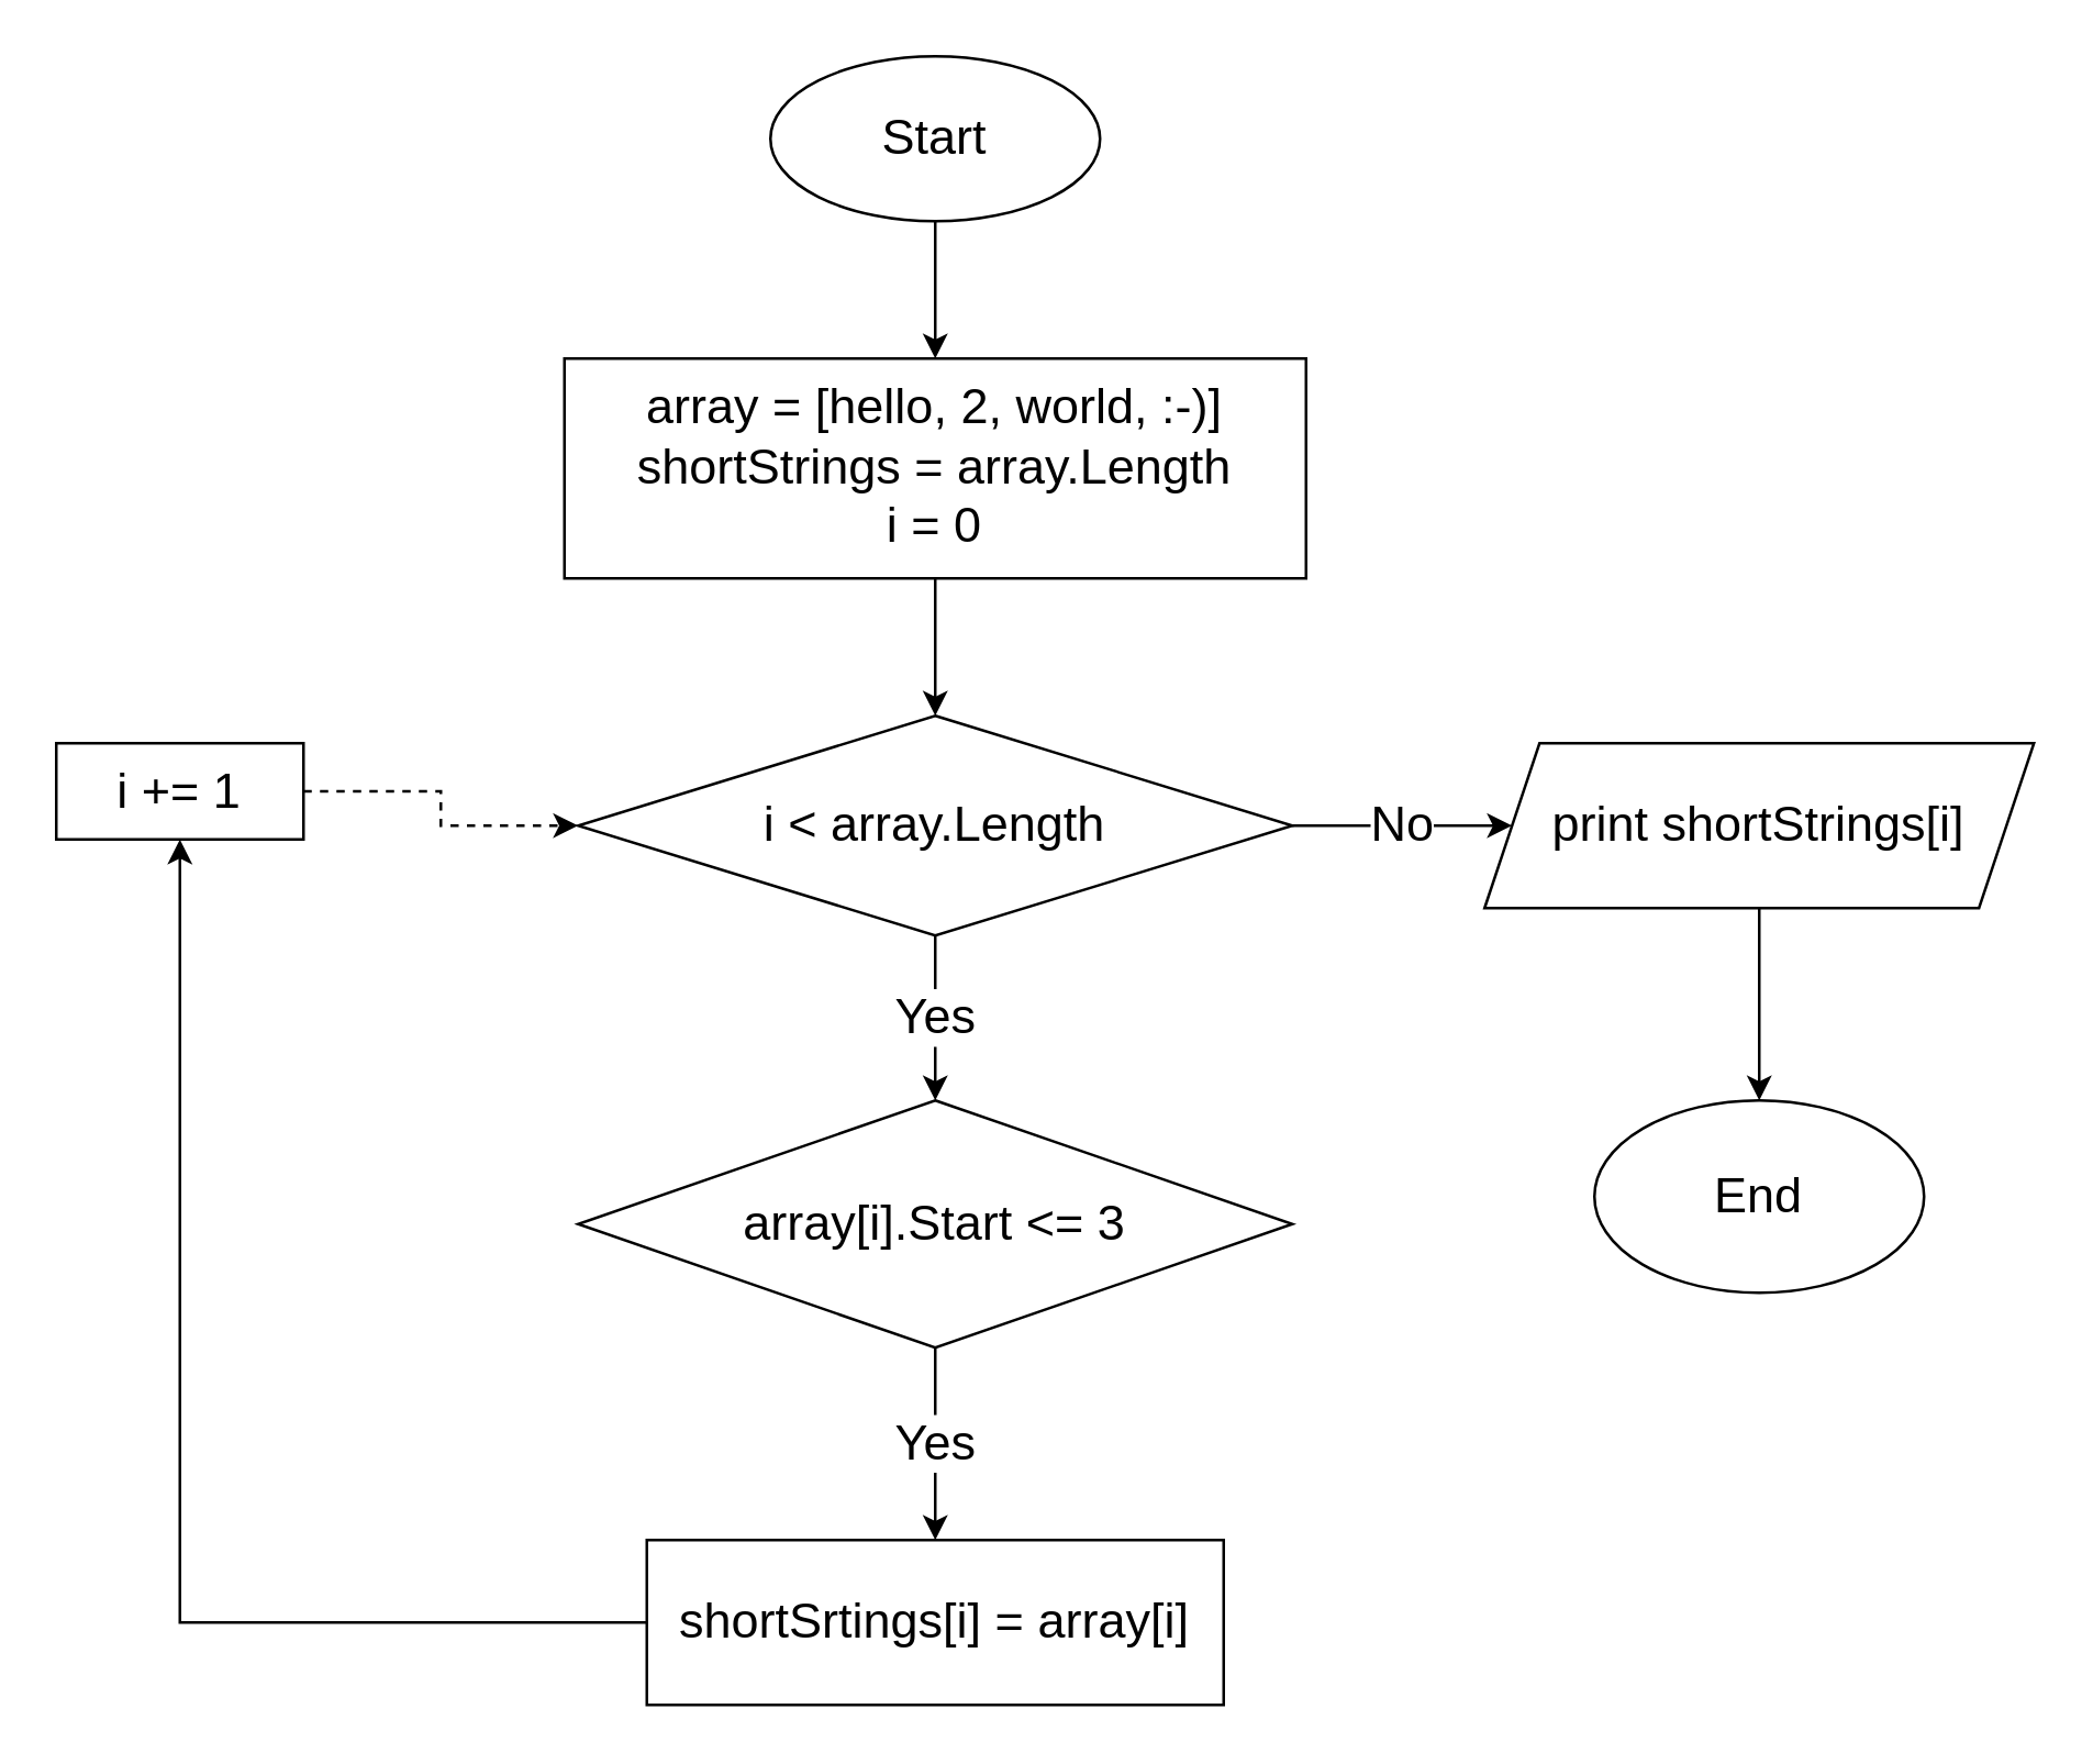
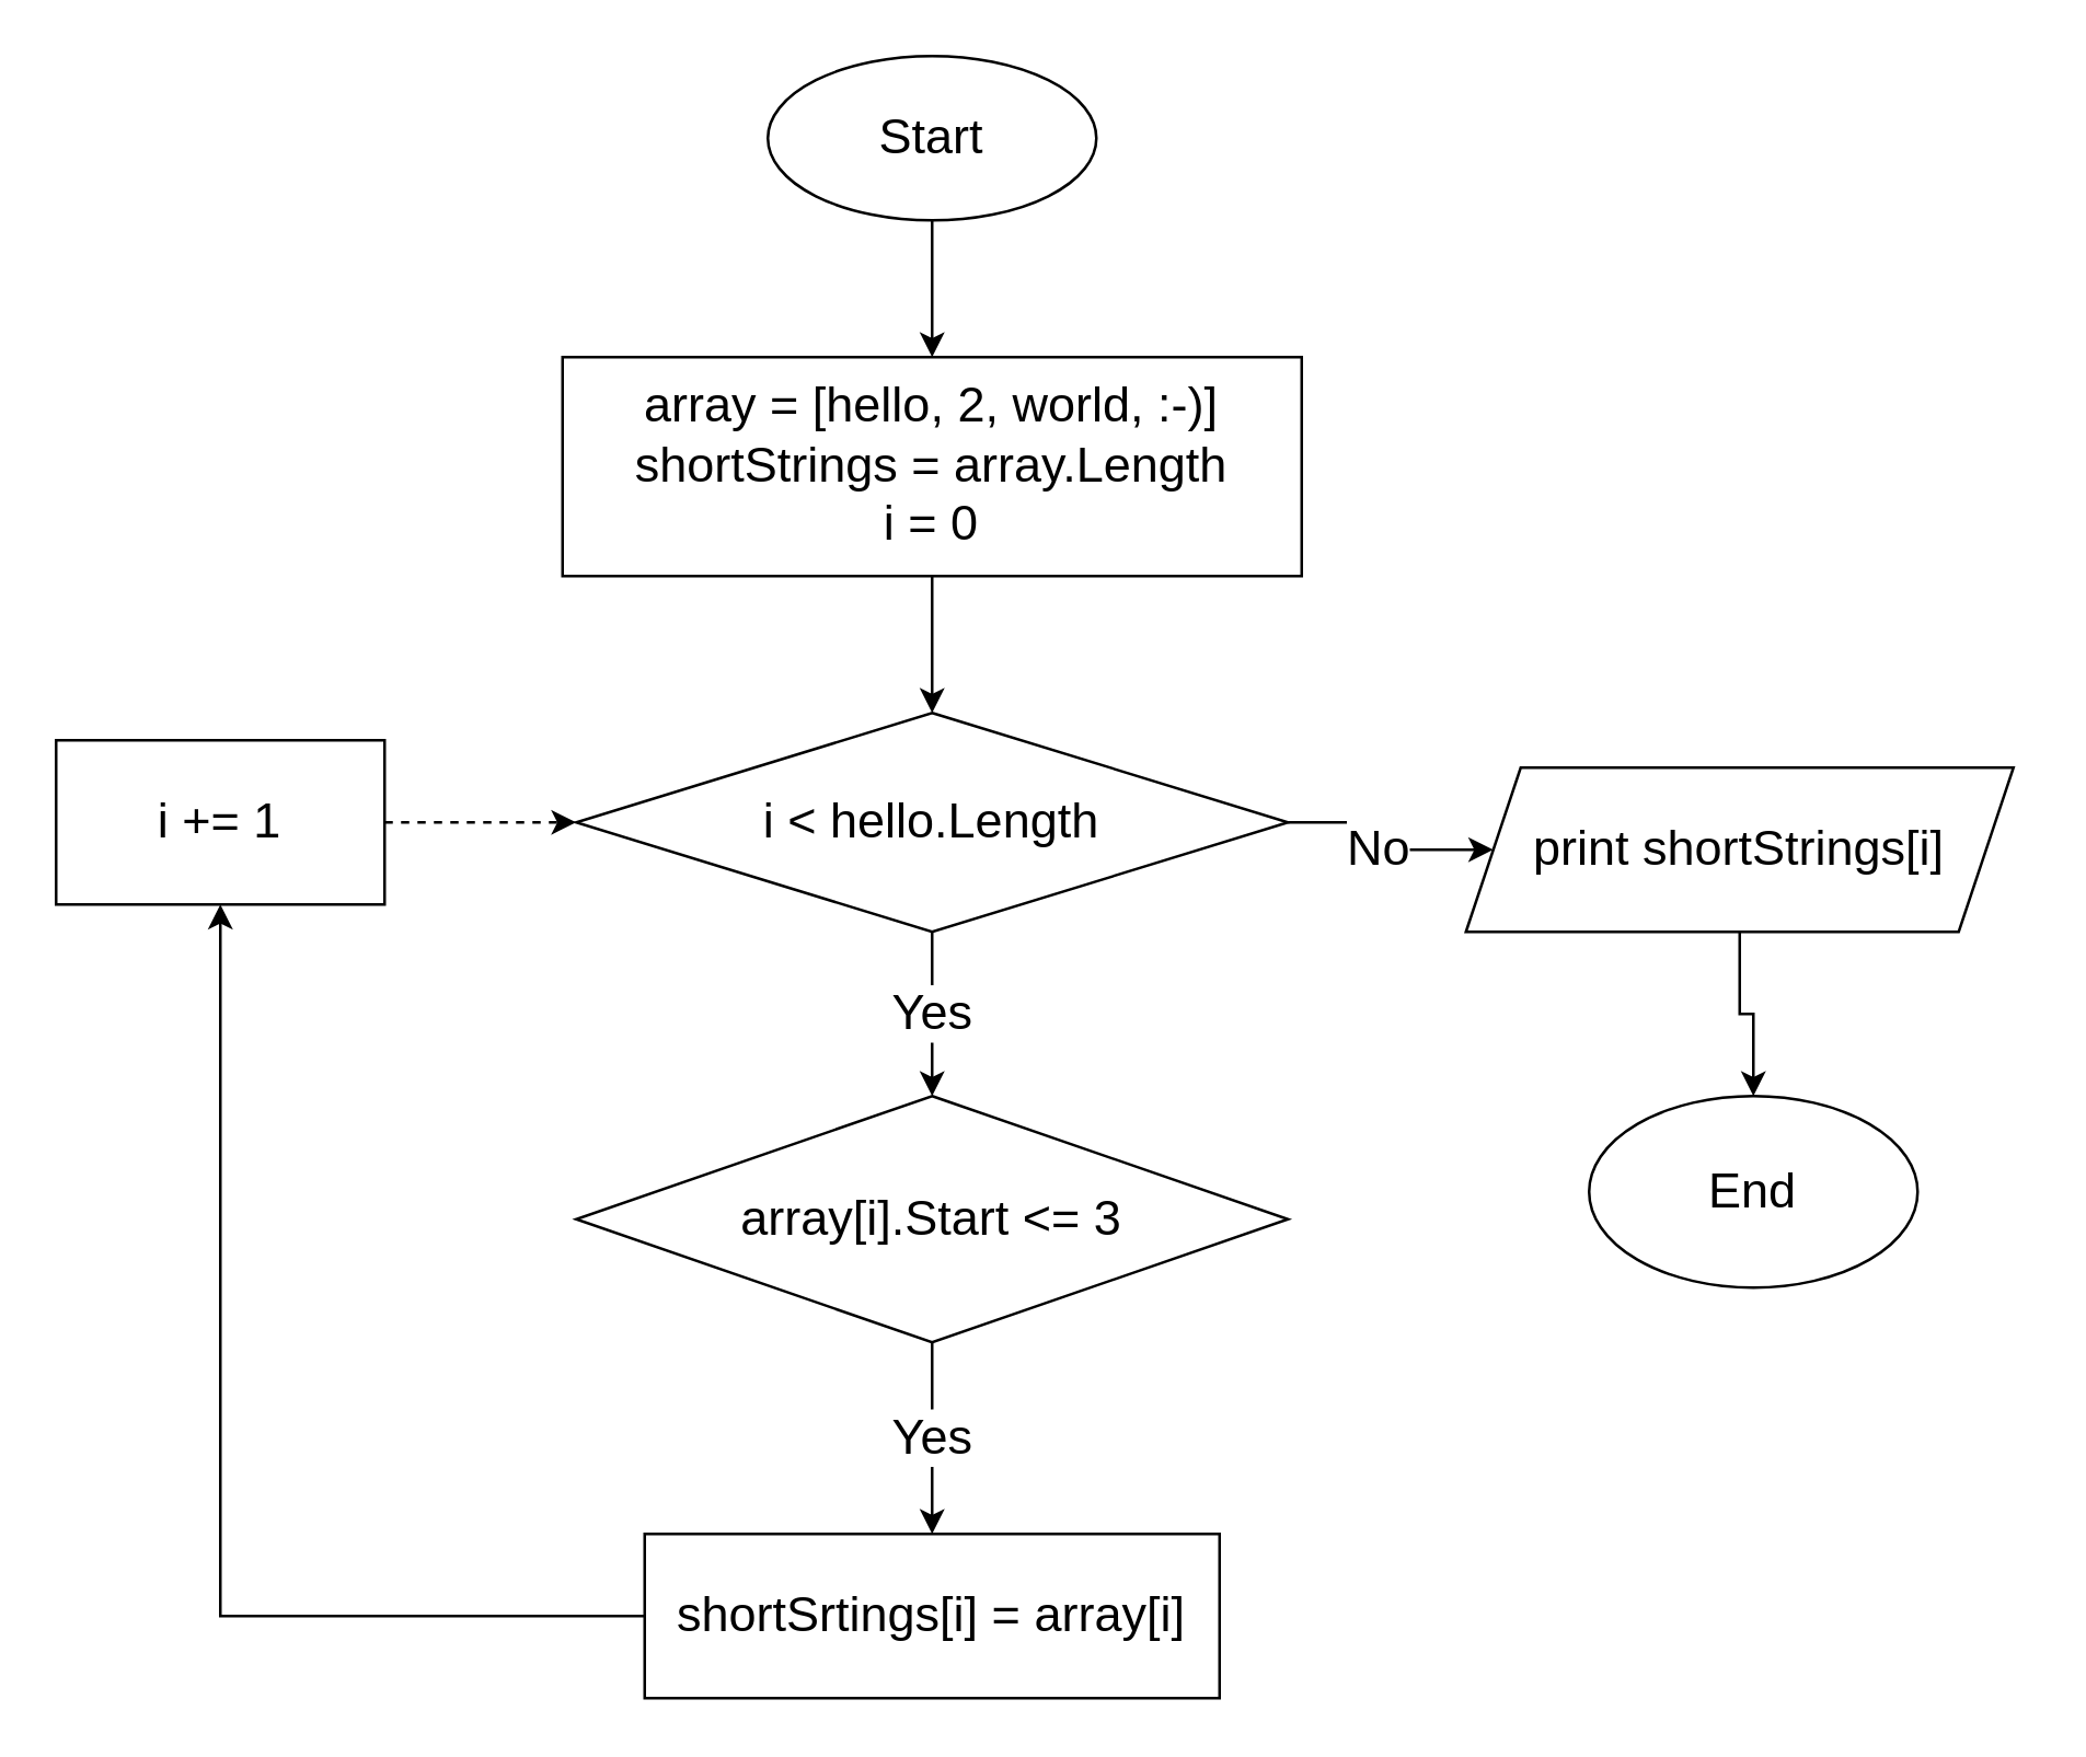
- <mxCell id="14" value="&lt;font style=&quot;font-size: 18px;&quot;&gt;i += 1&lt;/font&gt;" style="rounded=0;whiteSpace=wrap;html=1;" vertex="1" parent="1"><mxGeometry x="20" y="270" width="90" height="35" as="geometry" /></mxCell>
+ <mxCell id="14" value="&lt;font style=&quot;font-size: 18px;&quot;&gt;i += 1&lt;/font&gt;" style="rounded=0;whiteSpace=wrap;html=1;" vertex="1" parent="1"><mxGeometry x="20" y="270" width="120" height="60" as="geometry" /></mxCell>
- <mxCell id="8" value="&lt;font style=&quot;font-size: 18px;&quot;&gt;i &amp;lt; array.Length&lt;br&gt;&lt;/font&gt;" style="rhombus;whiteSpace=wrap;html=1;" vertex="1" parent="1"><mxGeometry x="210" y="260" width="260" height="80" as="geometry" /></mxCell>
+ <mxCell id="8" value="&lt;font style=&quot;font-size: 18px;&quot;&gt;i &amp;lt; hello.Length&lt;br&gt;&lt;/font&gt;" style="rhombus;whiteSpace=wrap;html=1;" vertex="1" parent="1"><mxGeometry x="210" y="260" width="260" height="80" as="geometry" /></mxCell>
- <mxCell id="16" value="&lt;font style=&quot;font-size: 18px;&quot;&gt;print shortStrings[i]&lt;/font&gt;" style="shape=parallelogram;perimeter=parallelogramPerimeter;whiteSpace=wrap;html=1;fixedSize=1;" vertex="1" parent="1"><mxGeometry x="540" y="270" width="200" height="60" as="geometry" /></mxCell>
+ <mxCell id="16" value="&lt;font style=&quot;font-size: 18px;&quot;&gt;print shortStrings[i]&lt;/font&gt;" style="shape=parallelogram;perimeter=parallelogramPerimeter;whiteSpace=wrap;html=1;fixedSize=1;" vertex="1" parent="1"><mxGeometry x="535" y="280" width="200" height="60" as="geometry" /></mxCell>
